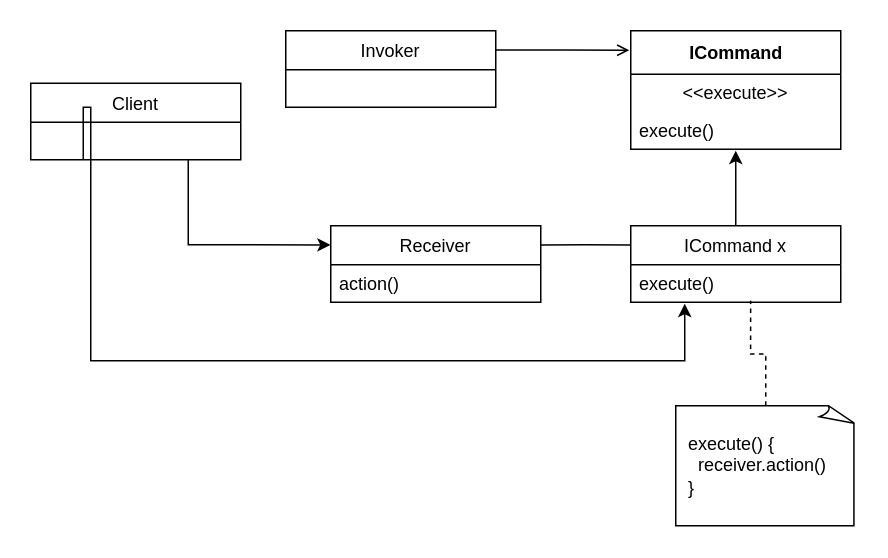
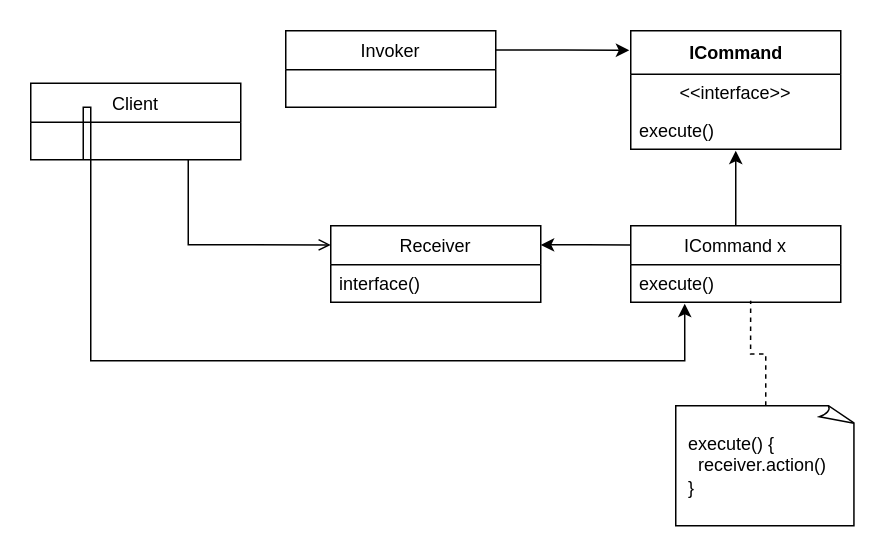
- <mxCell id="11" style="edgeStyle=orthogonalEdgeStyle;rounded=0;orthogonalLoop=1;jettySize=auto;html=1;entryX=-0.007;entryY=0.165;entryDx=0;entryDy=0;entryPerimeter=0;exitX=1;exitY=0.25;exitDx=0;exitDy=0;endArrow=open;" edge="1" parent="1" source="12" target="2"><mxGeometry relative="1" as="geometry" /></mxCell>
+ <mxCell id="11" style="edgeStyle=orthogonalEdgeStyle;rounded=0;orthogonalLoop=1;jettySize=auto;html=1;entryX=-0.007;entryY=0.165;entryDx=0;entryDy=0;entryPerimeter=0;exitX=1;exitY=0.25;exitDx=0;exitDy=0;" edge="1" parent="1" source="12" target="2"><mxGeometry relative="1" as="geometry" /></mxCell>
- <mxCell id="3" value="&amp;lt;&amp;lt;execute&amp;gt;&amp;gt;" style="text;html=1;strokeColor=none;fillColor=none;align=center;verticalAlign=middle;spacingLeft=4;spacingRight=4;overflow=hidden;rotatable=0;points=[[0,0.5],[1,0.5]];portConstraint=eastwest;" vertex="1" parent="2"><mxGeometry y="29" width="140" height="25" as="geometry" /></mxCell>
+ <mxCell id="3" value="&amp;lt;&amp;lt;interface&amp;gt;&amp;gt;" style="text;html=1;strokeColor=none;fillColor=none;align=center;verticalAlign=middle;spacingLeft=4;spacingRight=4;overflow=hidden;rotatable=0;points=[[0,0.5],[1,0.5]];portConstraint=eastwest;" vertex="1" parent="2"><mxGeometry y="29" width="140" height="25" as="geometry" /></mxCell>
- <mxCell id="13" style="edgeStyle=orthogonalEdgeStyle;rounded=0;orthogonalLoop=1;jettySize=auto;html=1;exitX=0.75;exitY=1;exitDx=0;exitDy=0;entryX=0;entryY=0.25;entryDx=0;entryDy=0;" edge="1" parent="1" source="15" target="9"><mxGeometry relative="1" as="geometry" /></mxCell>
+ <mxCell id="13" style="edgeStyle=orthogonalEdgeStyle;rounded=0;orthogonalLoop=1;jettySize=auto;html=1;exitX=0.75;exitY=1;exitDx=0;exitDy=0;entryX=0;entryY=0.25;entryDx=0;entryDy=0;endArrow=open;" edge="1" parent="1" source="15" target="9"><mxGeometry relative="1" as="geometry" /></mxCell>
- <mxCell id="6" style="edgeStyle=orthogonalEdgeStyle;rounded=0;orthogonalLoop=1;jettySize=auto;html=1;exitX=0;exitY=0.25;exitDx=0;exitDy=0;entryX=1;entryY=0.25;entryDx=0;entryDy=0;endArrow=none;" edge="1" parent="1" source="7" target="9"><mxGeometry relative="1" as="geometry" /></mxCell>
+ <mxCell id="6" style="edgeStyle=orthogonalEdgeStyle;rounded=0;orthogonalLoop=1;jettySize=auto;html=1;exitX=0;exitY=0.25;exitDx=0;exitDy=0;entryX=1;entryY=0.25;entryDx=0;entryDy=0;" edge="1" parent="1" source="7" target="9"><mxGeometry relative="1" as="geometry" /></mxCell>
- <mxCell id="10" value="action()" style="text;html=1;strokeColor=none;fillColor=none;align=left;verticalAlign=middle;spacingLeft=4;spacingRight=4;overflow=hidden;rotatable=0;points=[[0,0.5],[1,0.5]];portConstraint=eastwest;" vertex="1" parent="9"><mxGeometry y="26" width="140" height="25" as="geometry" /></mxCell>
+ <mxCell id="10" value="interface()" style="text;html=1;strokeColor=none;fillColor=none;align=left;verticalAlign=middle;spacingLeft=4;spacingRight=4;overflow=hidden;rotatable=0;points=[[0,0.5],[1,0.5]];portConstraint=eastwest;" vertex="1" parent="9"><mxGeometry y="26" width="140" height="25" as="geometry" /></mxCell>
